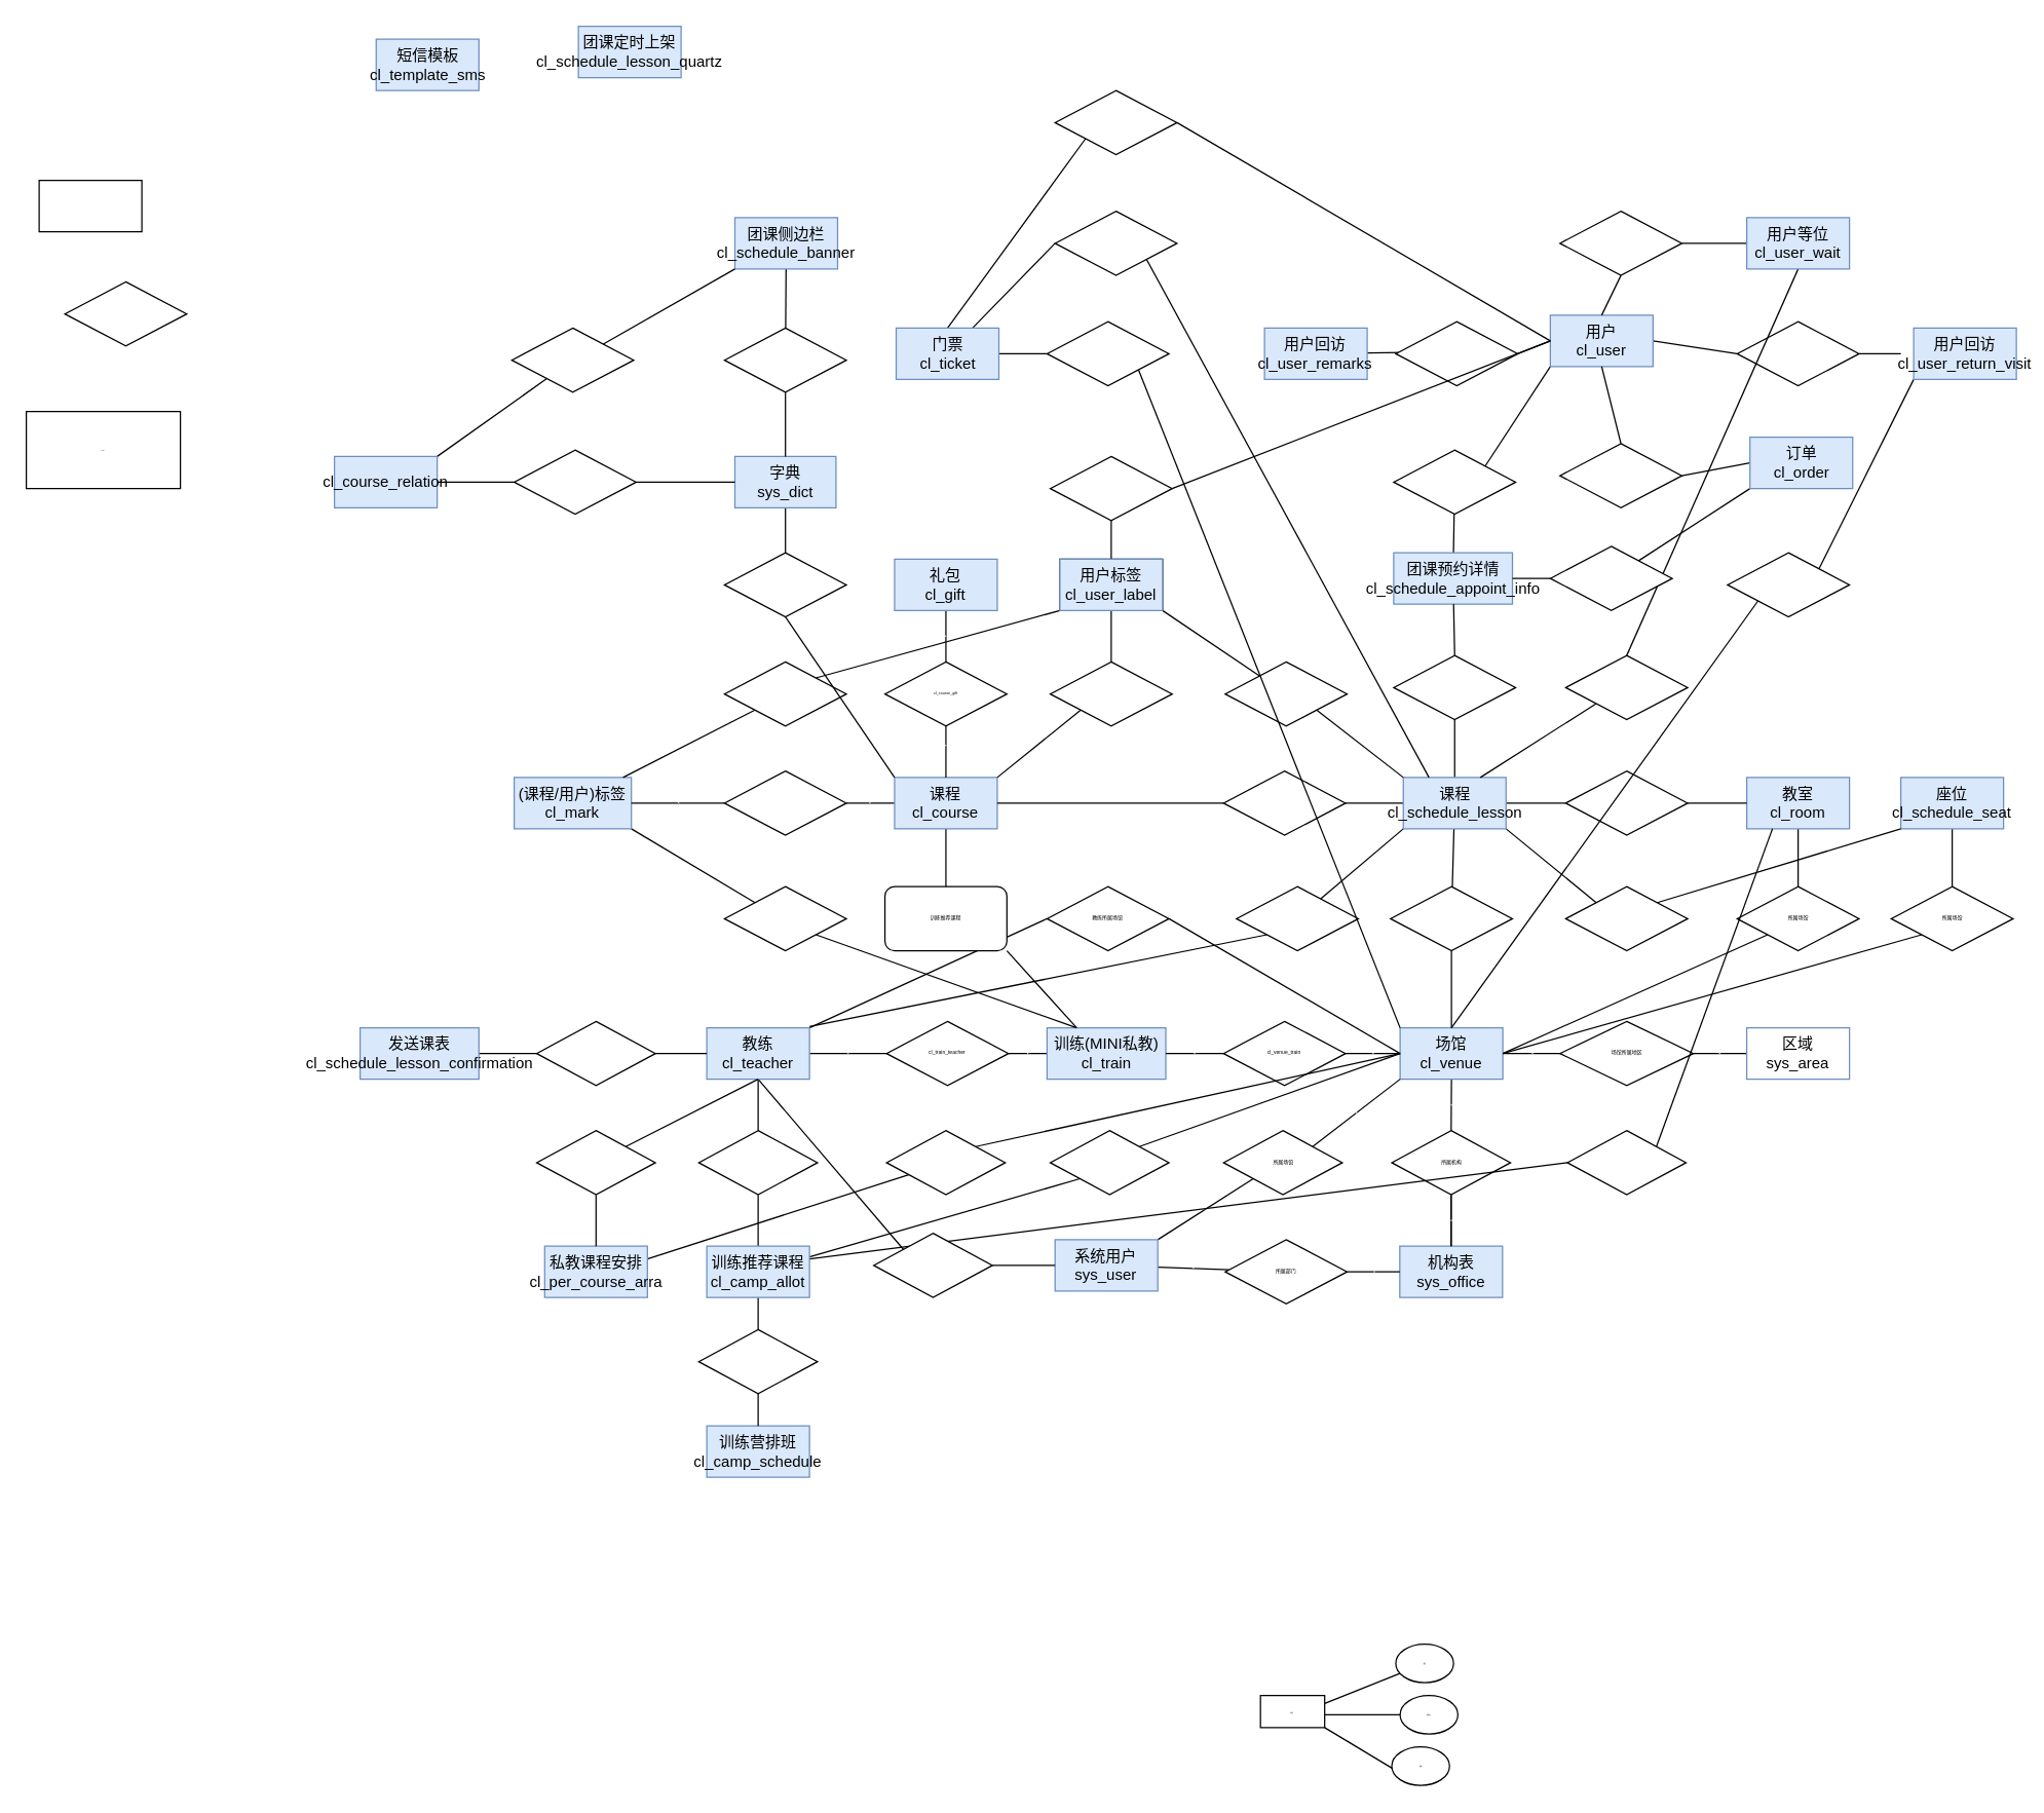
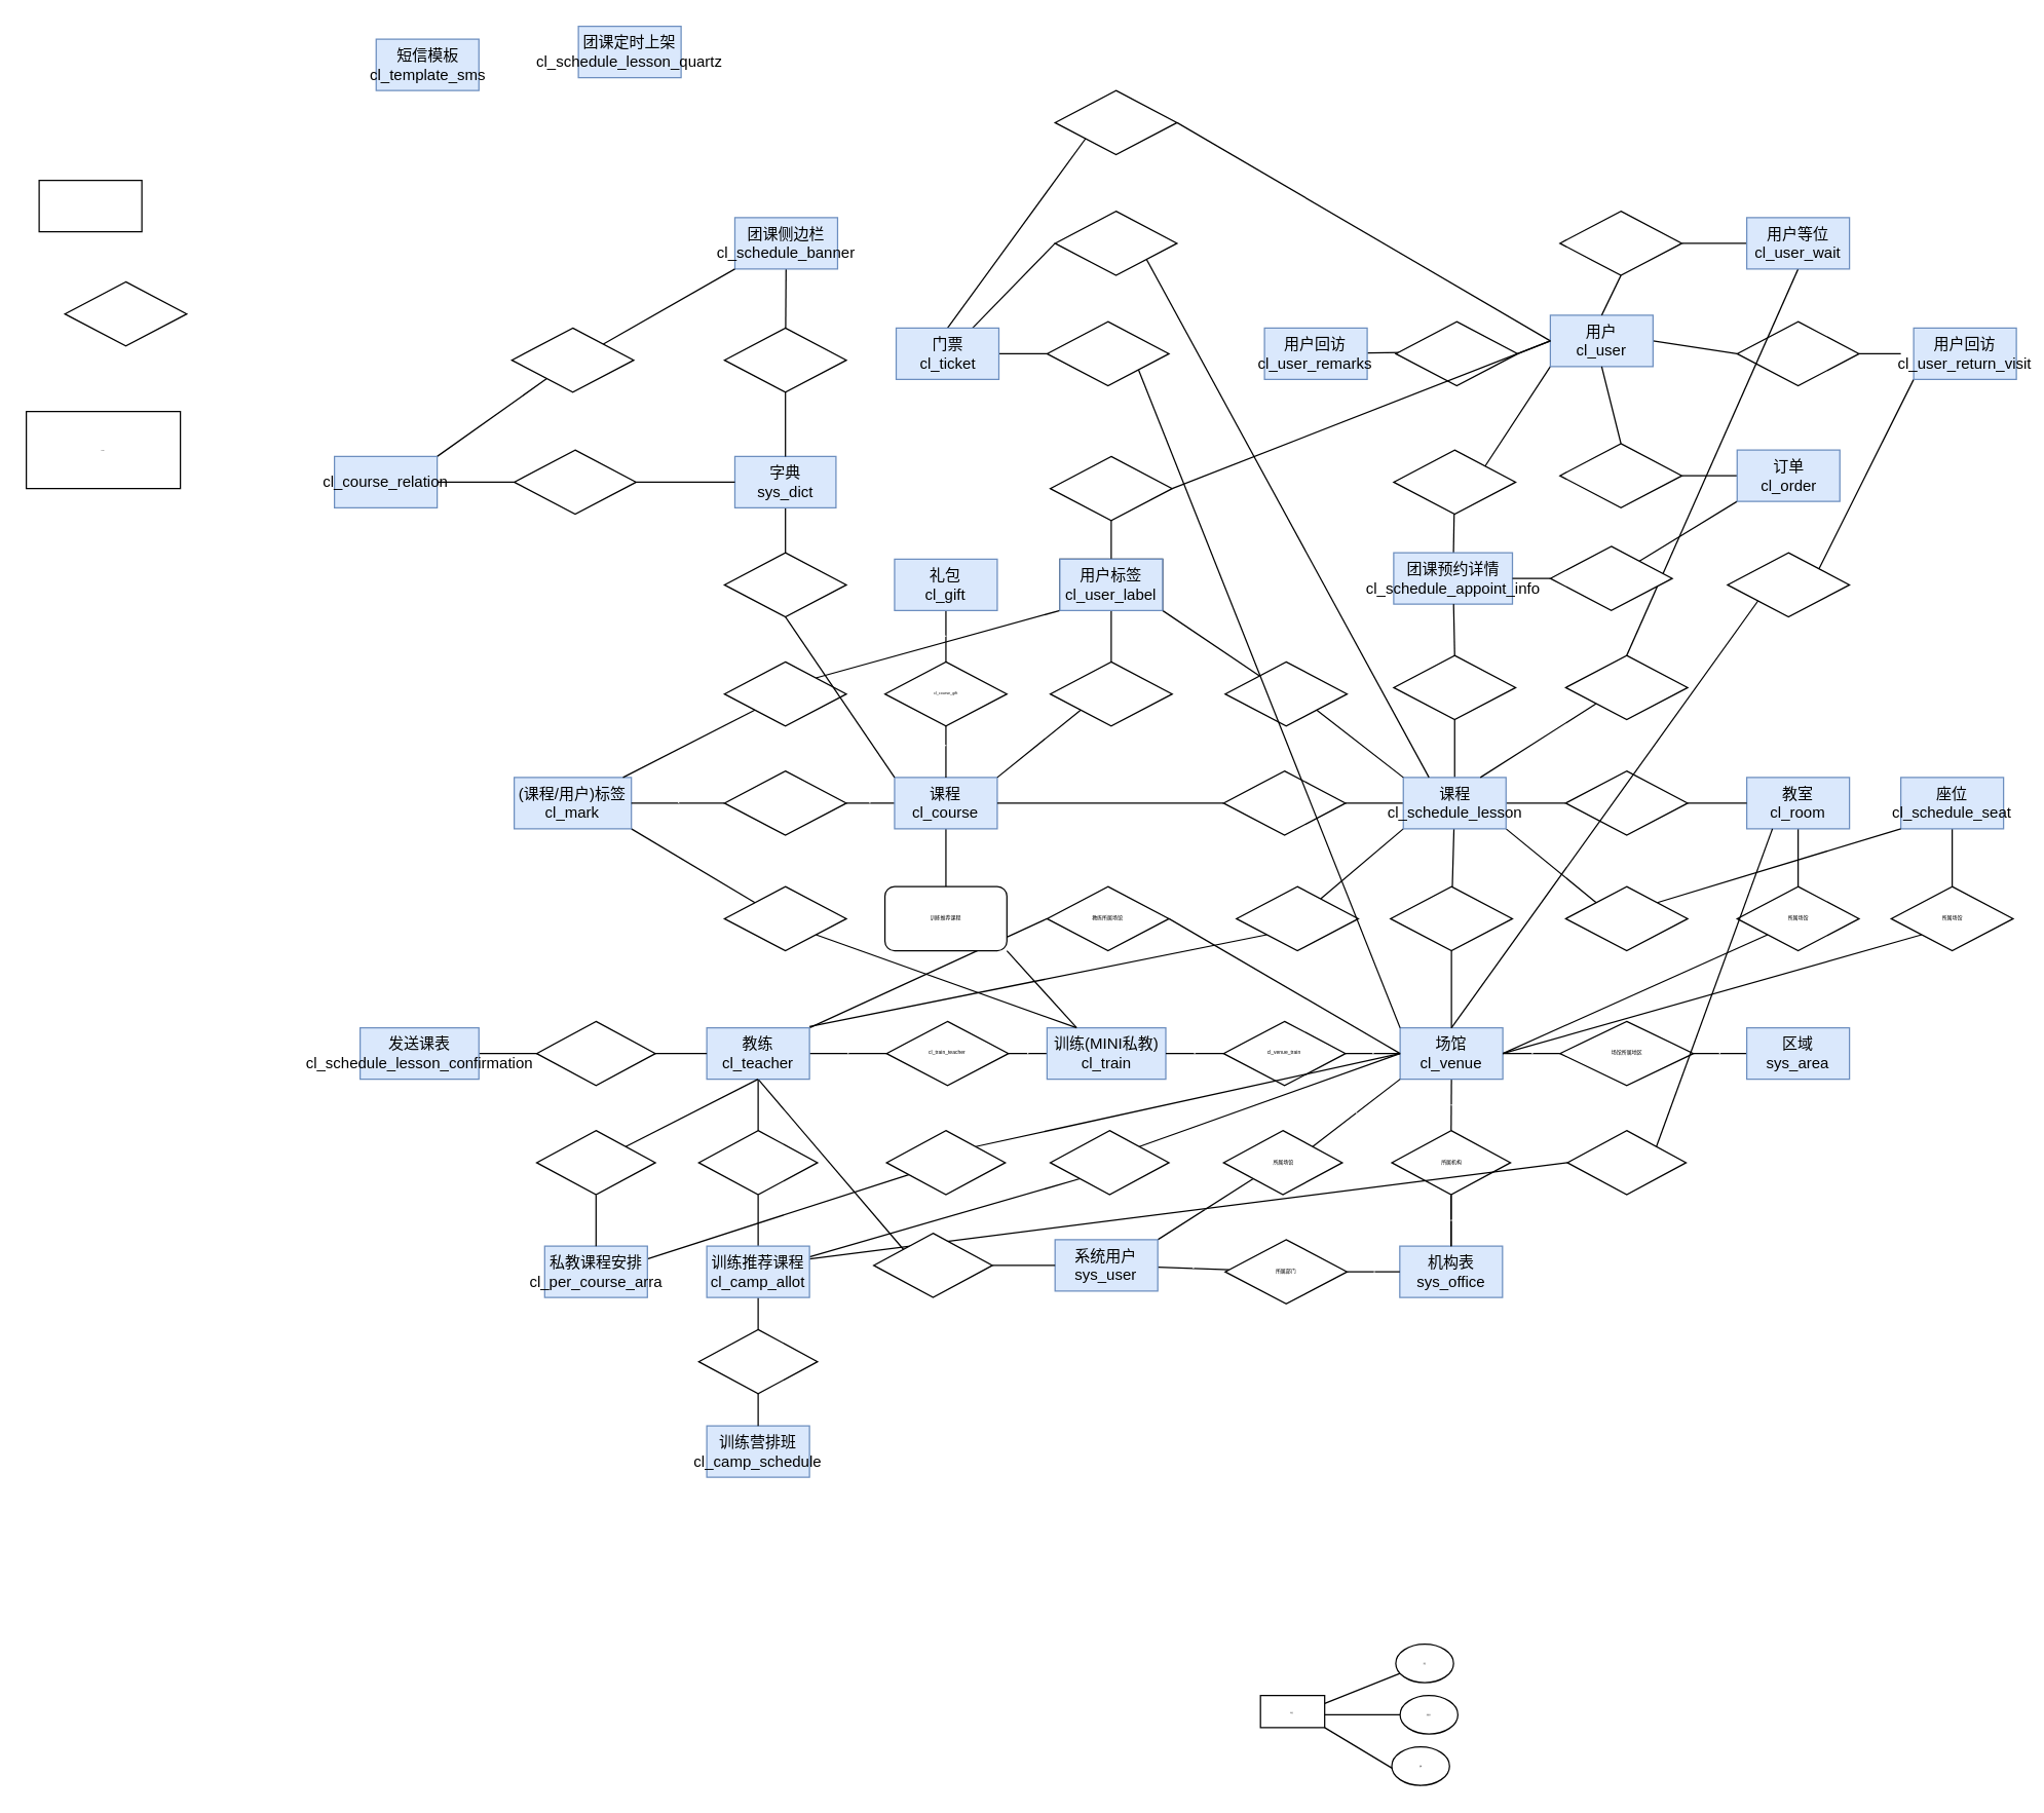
- <mxCell id="161" value="订单&lt;br&gt;cl_order" style="rounded=0;whiteSpace=wrap;html=1;fillColor=#dae8fc;strokeColor=#6c8ebf;" vertex="1" parent="1"><mxGeometry x="1362.5" y="340" width="80" height="40" as="geometry" /></mxCell>
+ <mxCell id="161" value="订单&lt;br&gt;cl_order" style="rounded=0;whiteSpace=wrap;html=1;fillColor=#dae8fc;strokeColor=#6c8ebf;" vertex="1" parent="1"><mxGeometry x="1352.5" y="350" width="80" height="40" as="geometry" /></mxCell>
- <mxCell id="31" value="区域&lt;br&gt;sys_area" style="rounded=0;whiteSpace=wrap;html=1;fillColor=#ffffff;strokeColor=#6c8ebf;" vertex="1" parent="1"><mxGeometry x="1360" y="800" width="80" height="40" as="geometry" /></mxCell>
+ <mxCell id="31" value="区域&lt;br&gt;sys_area" style="rounded=0;whiteSpace=wrap;html=1;fillColor=#dae8fc;strokeColor=#6c8ebf;" vertex="1" parent="1"><mxGeometry x="1360" y="800" width="80" height="40" as="geometry" /></mxCell>
